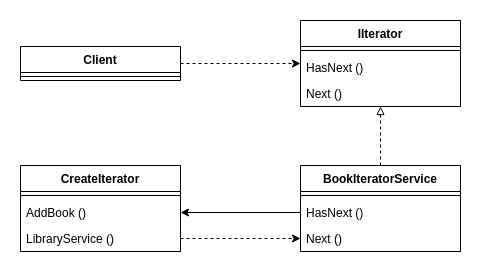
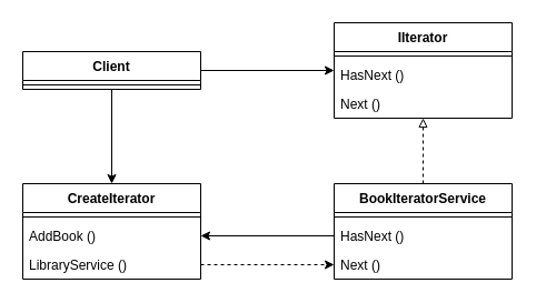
- <mxCell id="3" style="edgeStyle=orthogonalEdgeStyle;rounded=0;orthogonalLoop=1;jettySize=auto;html=1;dashed=1;" edge="1" parent="1" source="4" target="6"><mxGeometry relative="1" as="geometry" /></mxCell>
+ <mxCell id="3" style="edgeStyle=orthogonalEdgeStyle;rounded=0;orthogonalLoop=1;jettySize=auto;html=1;" edge="1" parent="1" source="4" target="6"><mxGeometry relative="1" as="geometry" /></mxCell>
+ <mxCell id="2" style="edgeStyle=orthogonalEdgeStyle;rounded=0;orthogonalLoop=1;jettySize=auto;html=1;" edge="1" parent="1" source="4" target="15"><mxGeometry relative="1" as="geometry" /></mxCell>
